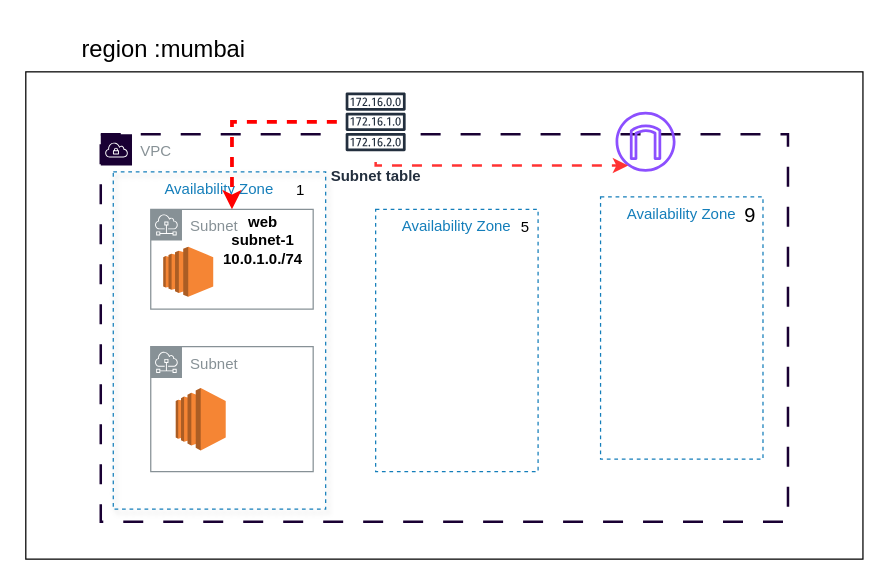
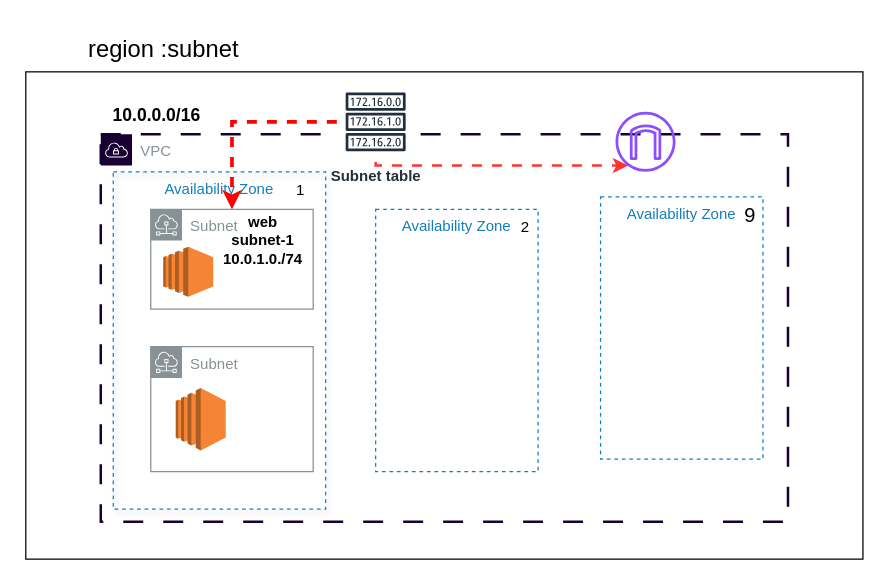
- <mxCell id="3" value="region :mumbai" style="text;html=1;align=center;verticalAlign=middle;resizable=0;points=[];autosize=1;strokeColor=none;fillColor=none;strokeWidth=3;fontSize=19;" vertex="1" parent="1"><mxGeometry x="55" y="20" width="150" height="40" as="geometry" /></mxCell>
+ <mxCell id="3" value="region :subnet" style="text;html=1;align=center;verticalAlign=middle;resizable=0;points=[];autosize=1;strokeColor=none;fillColor=none;strokeWidth=3;fontSize=19;" vertex="1" parent="1"><mxGeometry x="55" y="20" width="150" height="40" as="geometry" /></mxCell>
+ <mxCell id="19" value="&lt;b&gt;&lt;font style=&quot;font-size: 14px;&quot;&gt;10.0.0.0/16&lt;/font&gt;&lt;/b&gt;" style="text;html=1;align=center;verticalAlign=middle;whiteSpace=wrap;rounded=0;" vertex="1" parent="1"><mxGeometry x="40" y="77" width="170" height="30" as="geometry" /></mxCell>
- <mxCell id="18" value="5" style="text;html=1;align=center;verticalAlign=middle;whiteSpace=wrap;rounded=0;" vertex="1" parent="1"><mxGeometry x="390" y="167" width="60" height="30" as="geometry" /></mxCell>
+ <mxCell id="18" value="2" style="text;html=1;align=center;verticalAlign=middle;whiteSpace=wrap;rounded=0;" vertex="1" parent="1"><mxGeometry x="390" y="167" width="60" height="30" as="geometry" /></mxCell>
